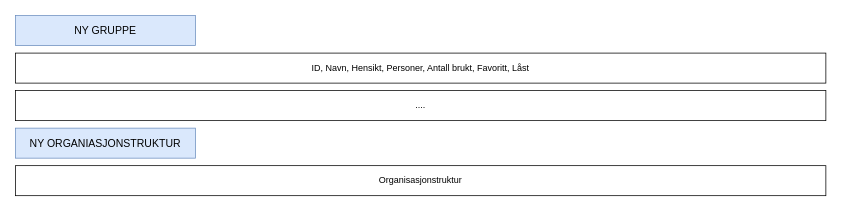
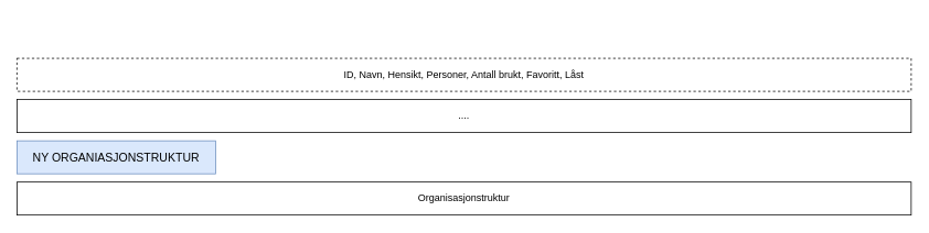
- <mxCell id="4" value="NY GRUPPE" style="rounded=0;whiteSpace=wrap;html=1;fontSize=14;labelBackgroundColor=none;fillColor=#dae8fc;strokeColor=#6c8ebf;" vertex="1" parent="1"><mxGeometry x="20" y="20" width="240" height="40" as="geometry" /></mxCell>
- <mxCell id="2" value="ID, Navn, Hensikt, Personer, Antall brukt, Favoritt, Låst" style="rounded=0;whiteSpace=wrap;html=1;" vertex="1" parent="1"><mxGeometry x="20" y="70" width="1080" height="40" as="geometry" /></mxCell>
+ <mxCell id="2" value="ID, Navn, Hensikt, Personer, Antall brukt, Favoritt, Låst" style="rounded=0;whiteSpace=wrap;html=1;dashed=1;" vertex="1" parent="1"><mxGeometry x="20" y="70" width="1080" height="40" as="geometry" /></mxCell>
